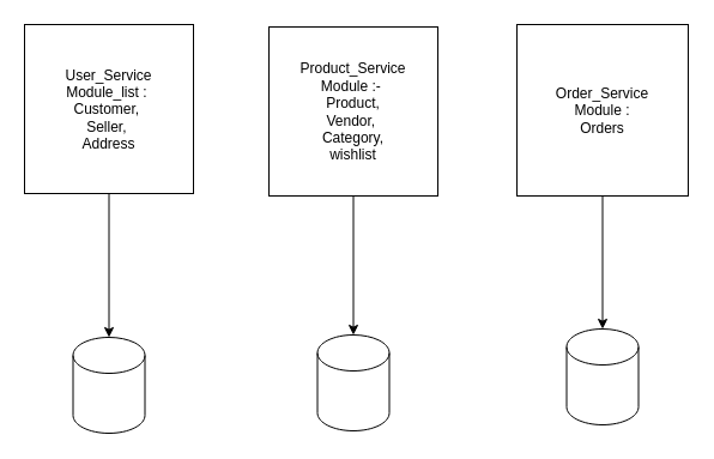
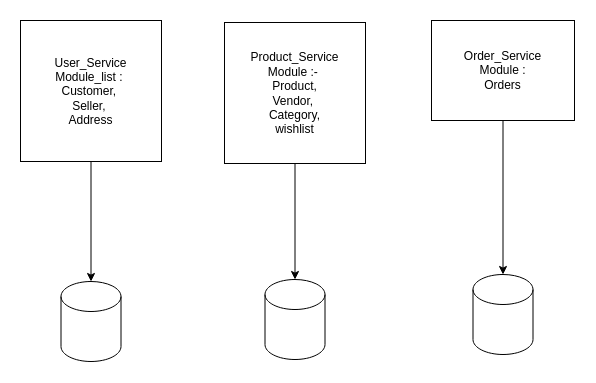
- <mxCell id="5" value="Order_Service&lt;div&gt;Module :&lt;/div&gt;&lt;div&gt;Orders&lt;/div&gt;" style="whiteSpace=wrap;html=1;aspect=fixed;" vertex="1" parent="1"><mxGeometry x="431" y="20" width="143" height="143" as="geometry" /></mxCell>
+ <mxCell id="5" value="Order_Service&lt;div&gt;Module :&lt;/div&gt;&lt;div&gt;Orders&lt;/div&gt;" style="whiteSpace=wrap;html=1;aspect=fixed;" vertex="1" parent="1"><mxGeometry x="431" y="20" width="143" height="100" as="geometry" /></mxCell>
